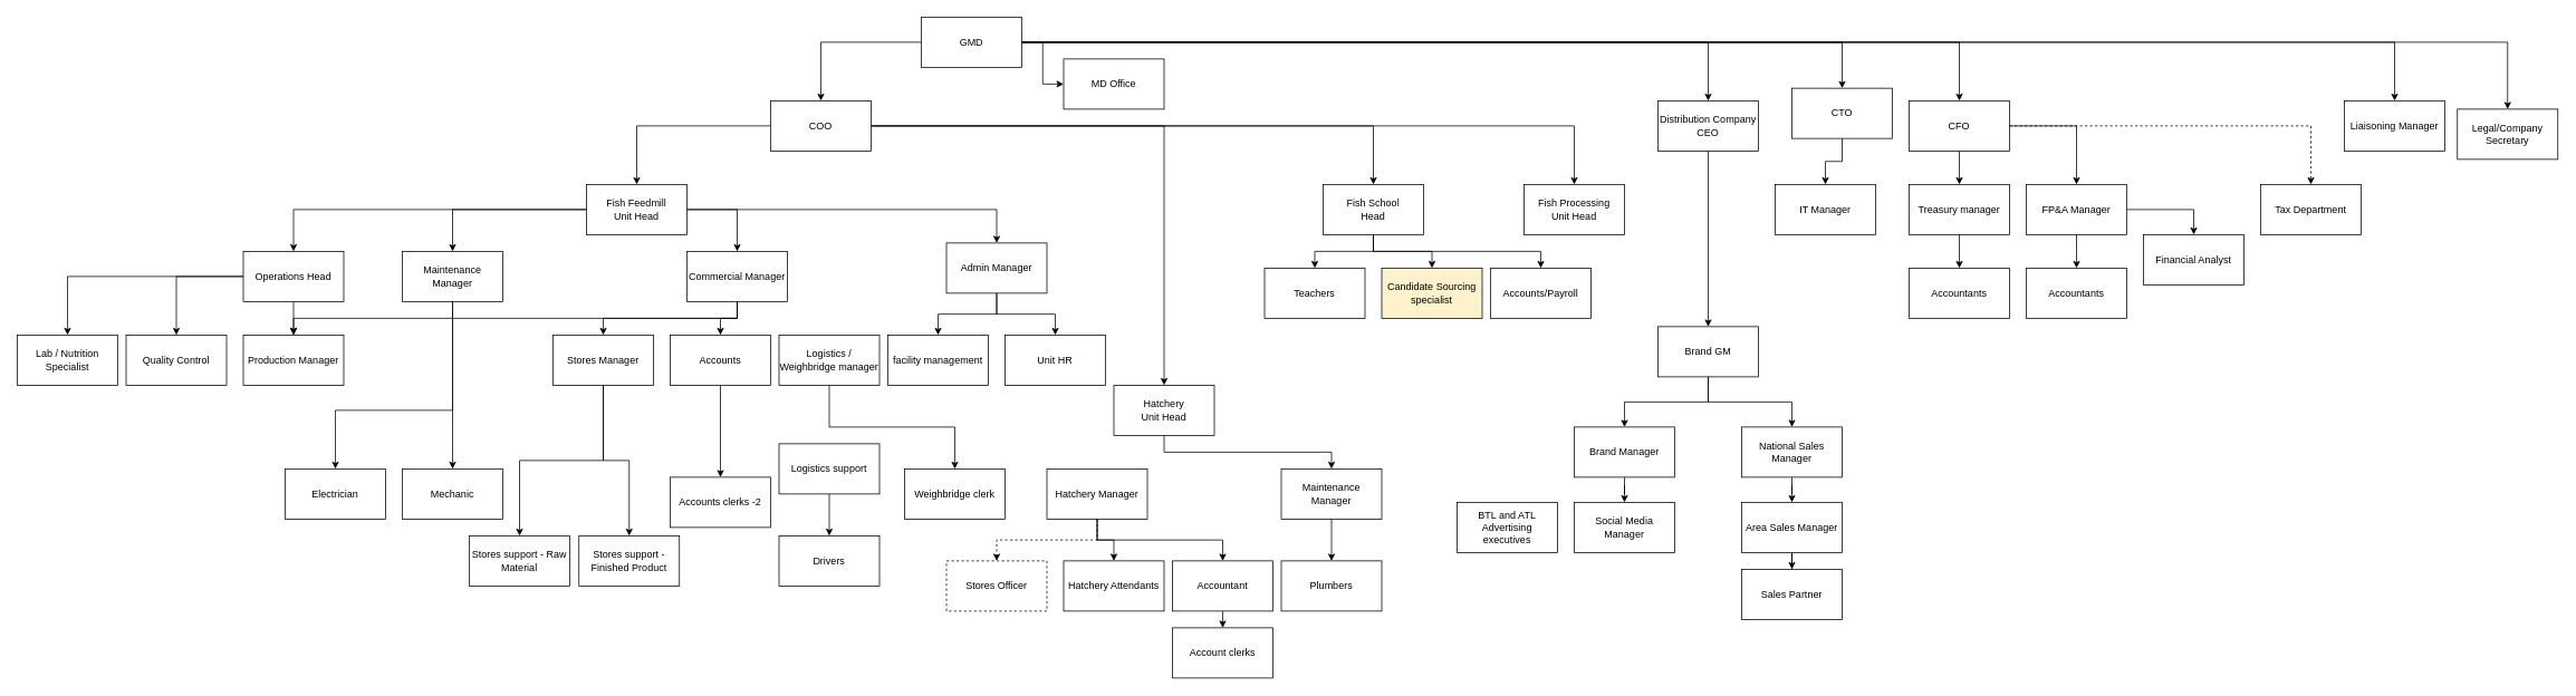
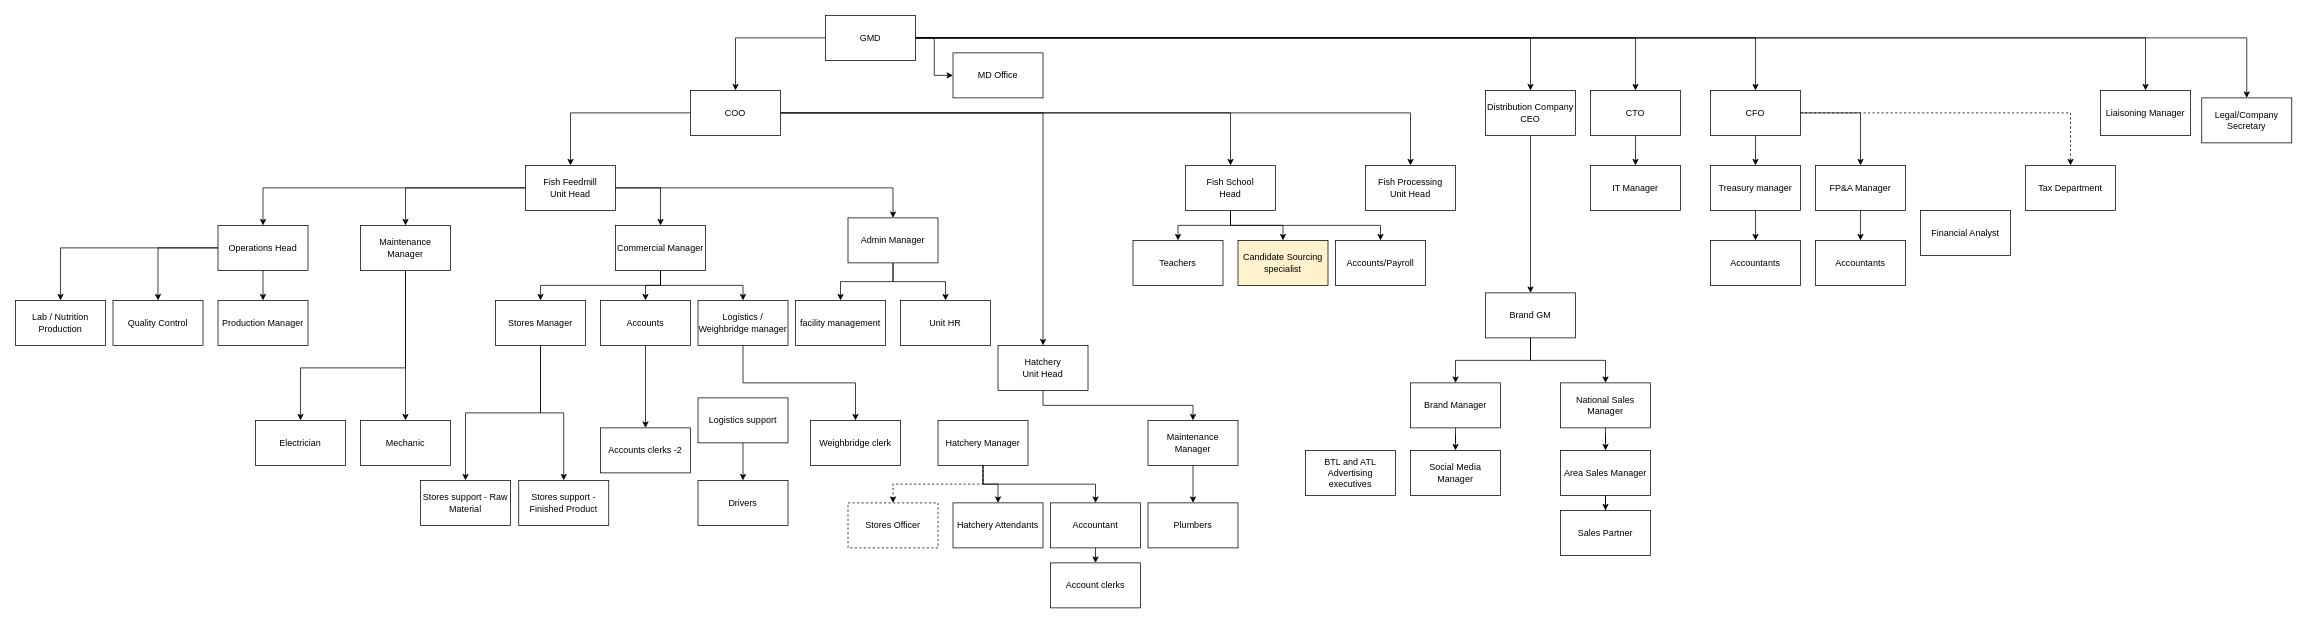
- <mxCell id="53" value="CTO" style="rounded=0;whiteSpace=wrap;html=1;" parent="1" vertex="1"><mxGeometry x="2140" y="105" width="120" height="60" as="geometry" /></mxCell>
+ <mxCell id="53" value="CTO" style="rounded=0;whiteSpace=wrap;html=1;" parent="1" vertex="1"><mxGeometry x="2120" y="120" width="120" height="60" as="geometry" /></mxCell>
- <mxCell id="61" style="edgeStyle=orthogonalEdgeStyle;rounded=0;orthogonalLoop=1;jettySize=auto;html=1;exitX=1;exitY=0.5;exitDx=0;exitDy=0;entryX=0.5;entryY=0;entryDx=0;entryDy=0;" parent="1" source="62" target="63" edge="1"><mxGeometry relative="1" as="geometry" /></mxCell>
- <mxCell id="26" style="edgeStyle=orthogonalEdgeStyle;rounded=0;orthogonalLoop=1;jettySize=auto;html=1;exitX=0.5;exitY=1;exitDx=0;exitDy=0;" parent="1" source="28" target="84" edge="1"><mxGeometry relative="1" as="geometry" /></mxCell>
+ <mxCell id="26" style="edgeStyle=orthogonalEdgeStyle;rounded=0;orthogonalLoop=1;jettySize=auto;html=1;exitX=0.5;exitY=1;exitDx=0;exitDy=0;entryX=0.5;entryY=0;entryDx=0;entryDy=0;" parent="1" source="28" target="40" edge="1"><mxGeometry relative="1" as="geometry" /></mxCell>
- <mxCell id="85" value="Lab / Nutrition Specialist" style="rounded=0;whiteSpace=wrap;html=1;" parent="1" vertex="1"><mxGeometry x="20" y="400" width="120" height="60" as="geometry" /></mxCell>
+ <mxCell id="85" value="Lab / Nutrition Production" style="rounded=0;whiteSpace=wrap;html=1;" parent="1" vertex="1"><mxGeometry x="20" y="400" width="120" height="60" as="geometry" /></mxCell>
